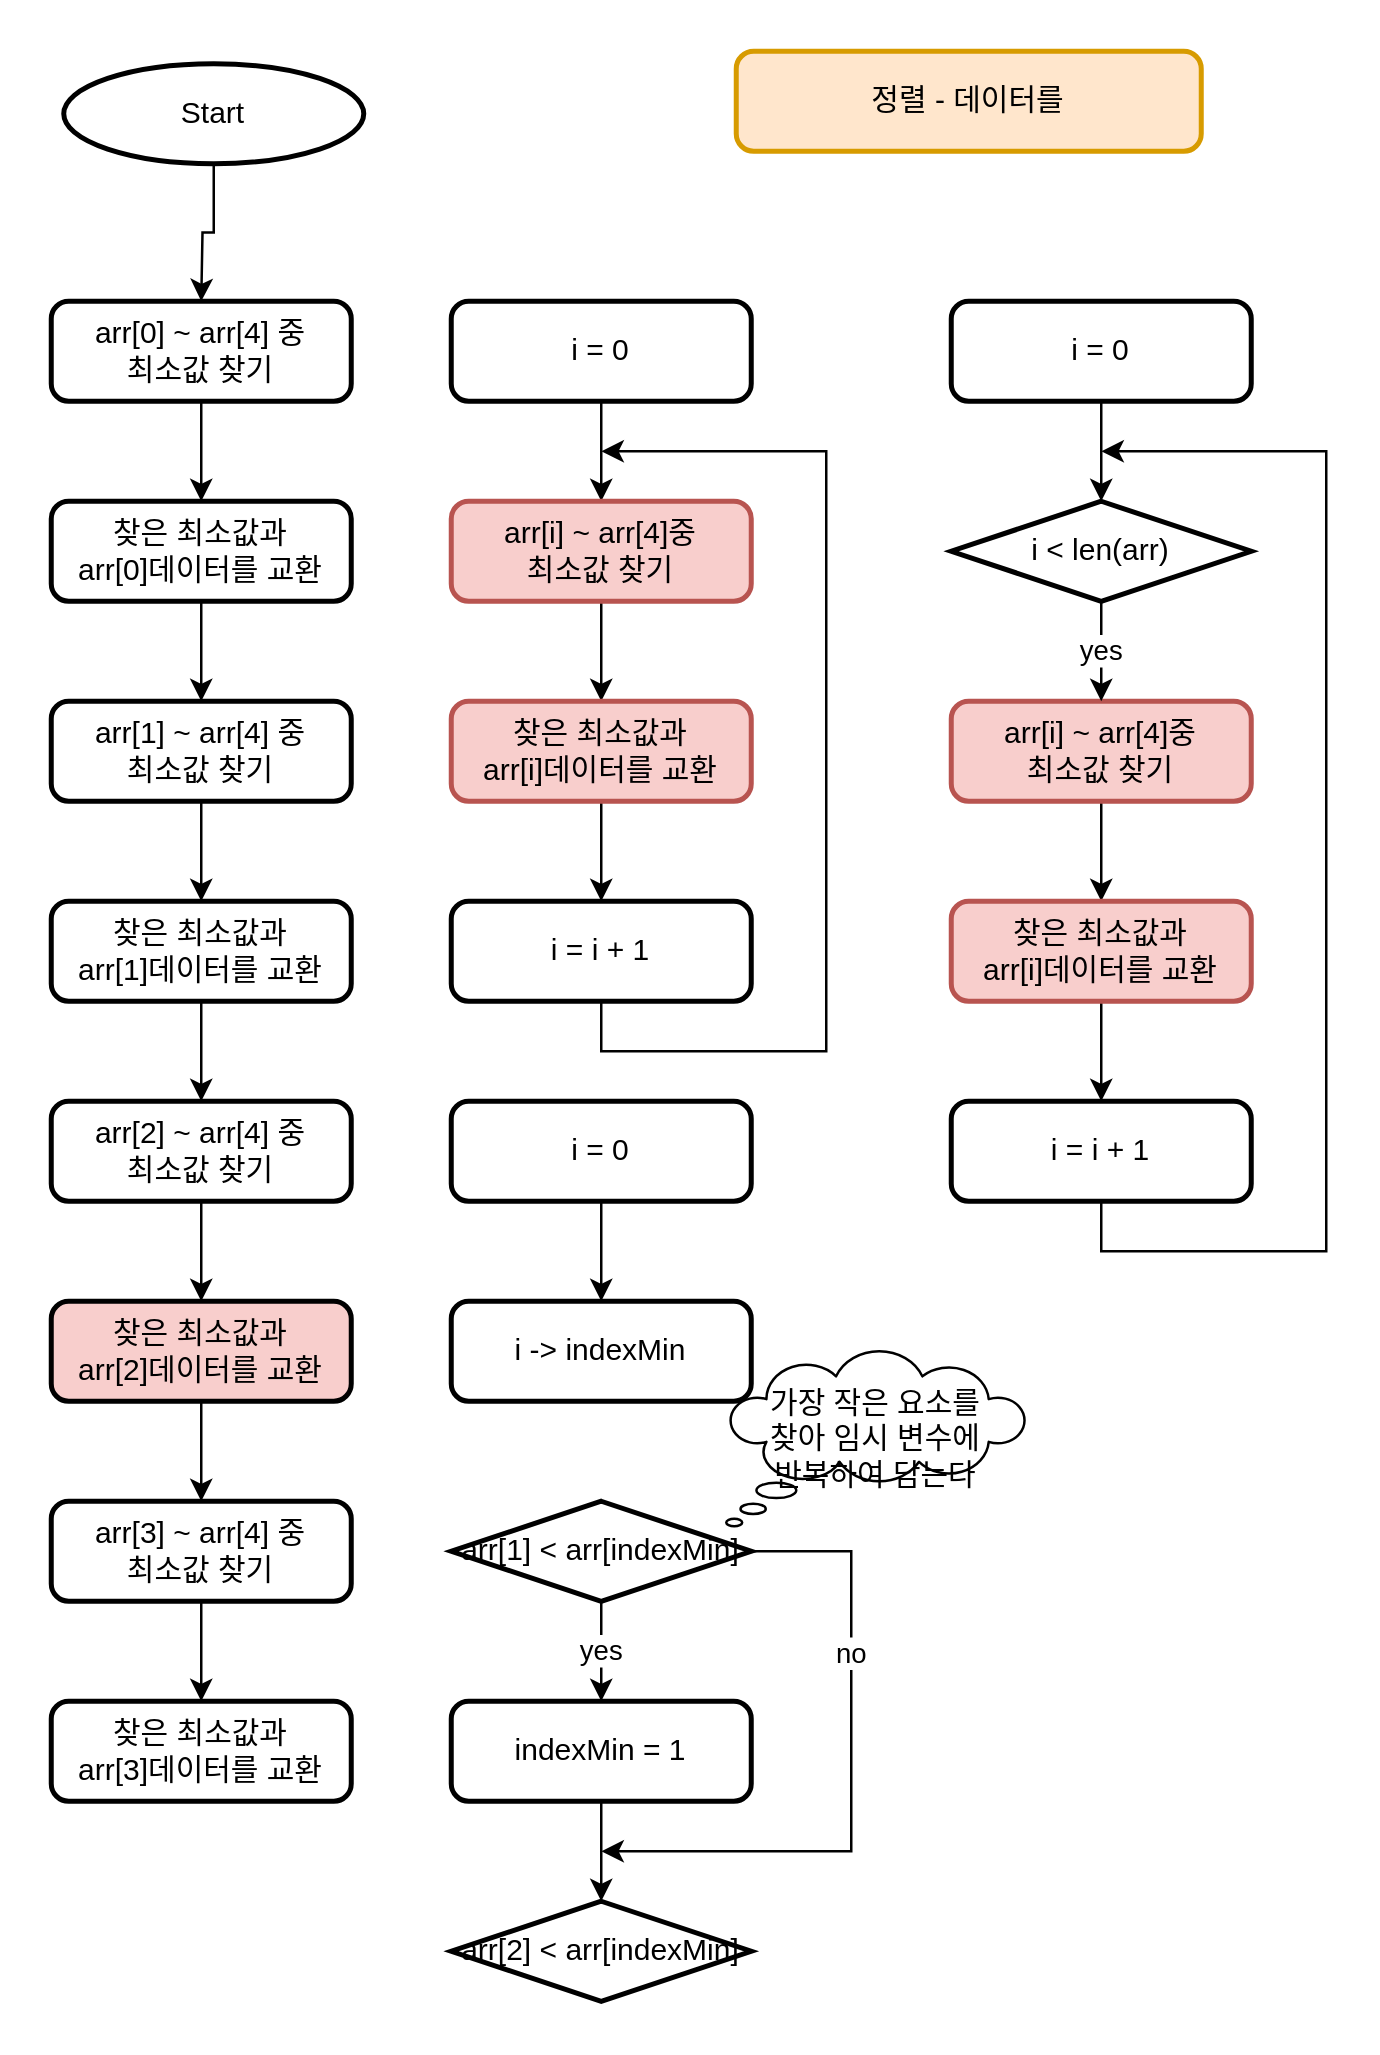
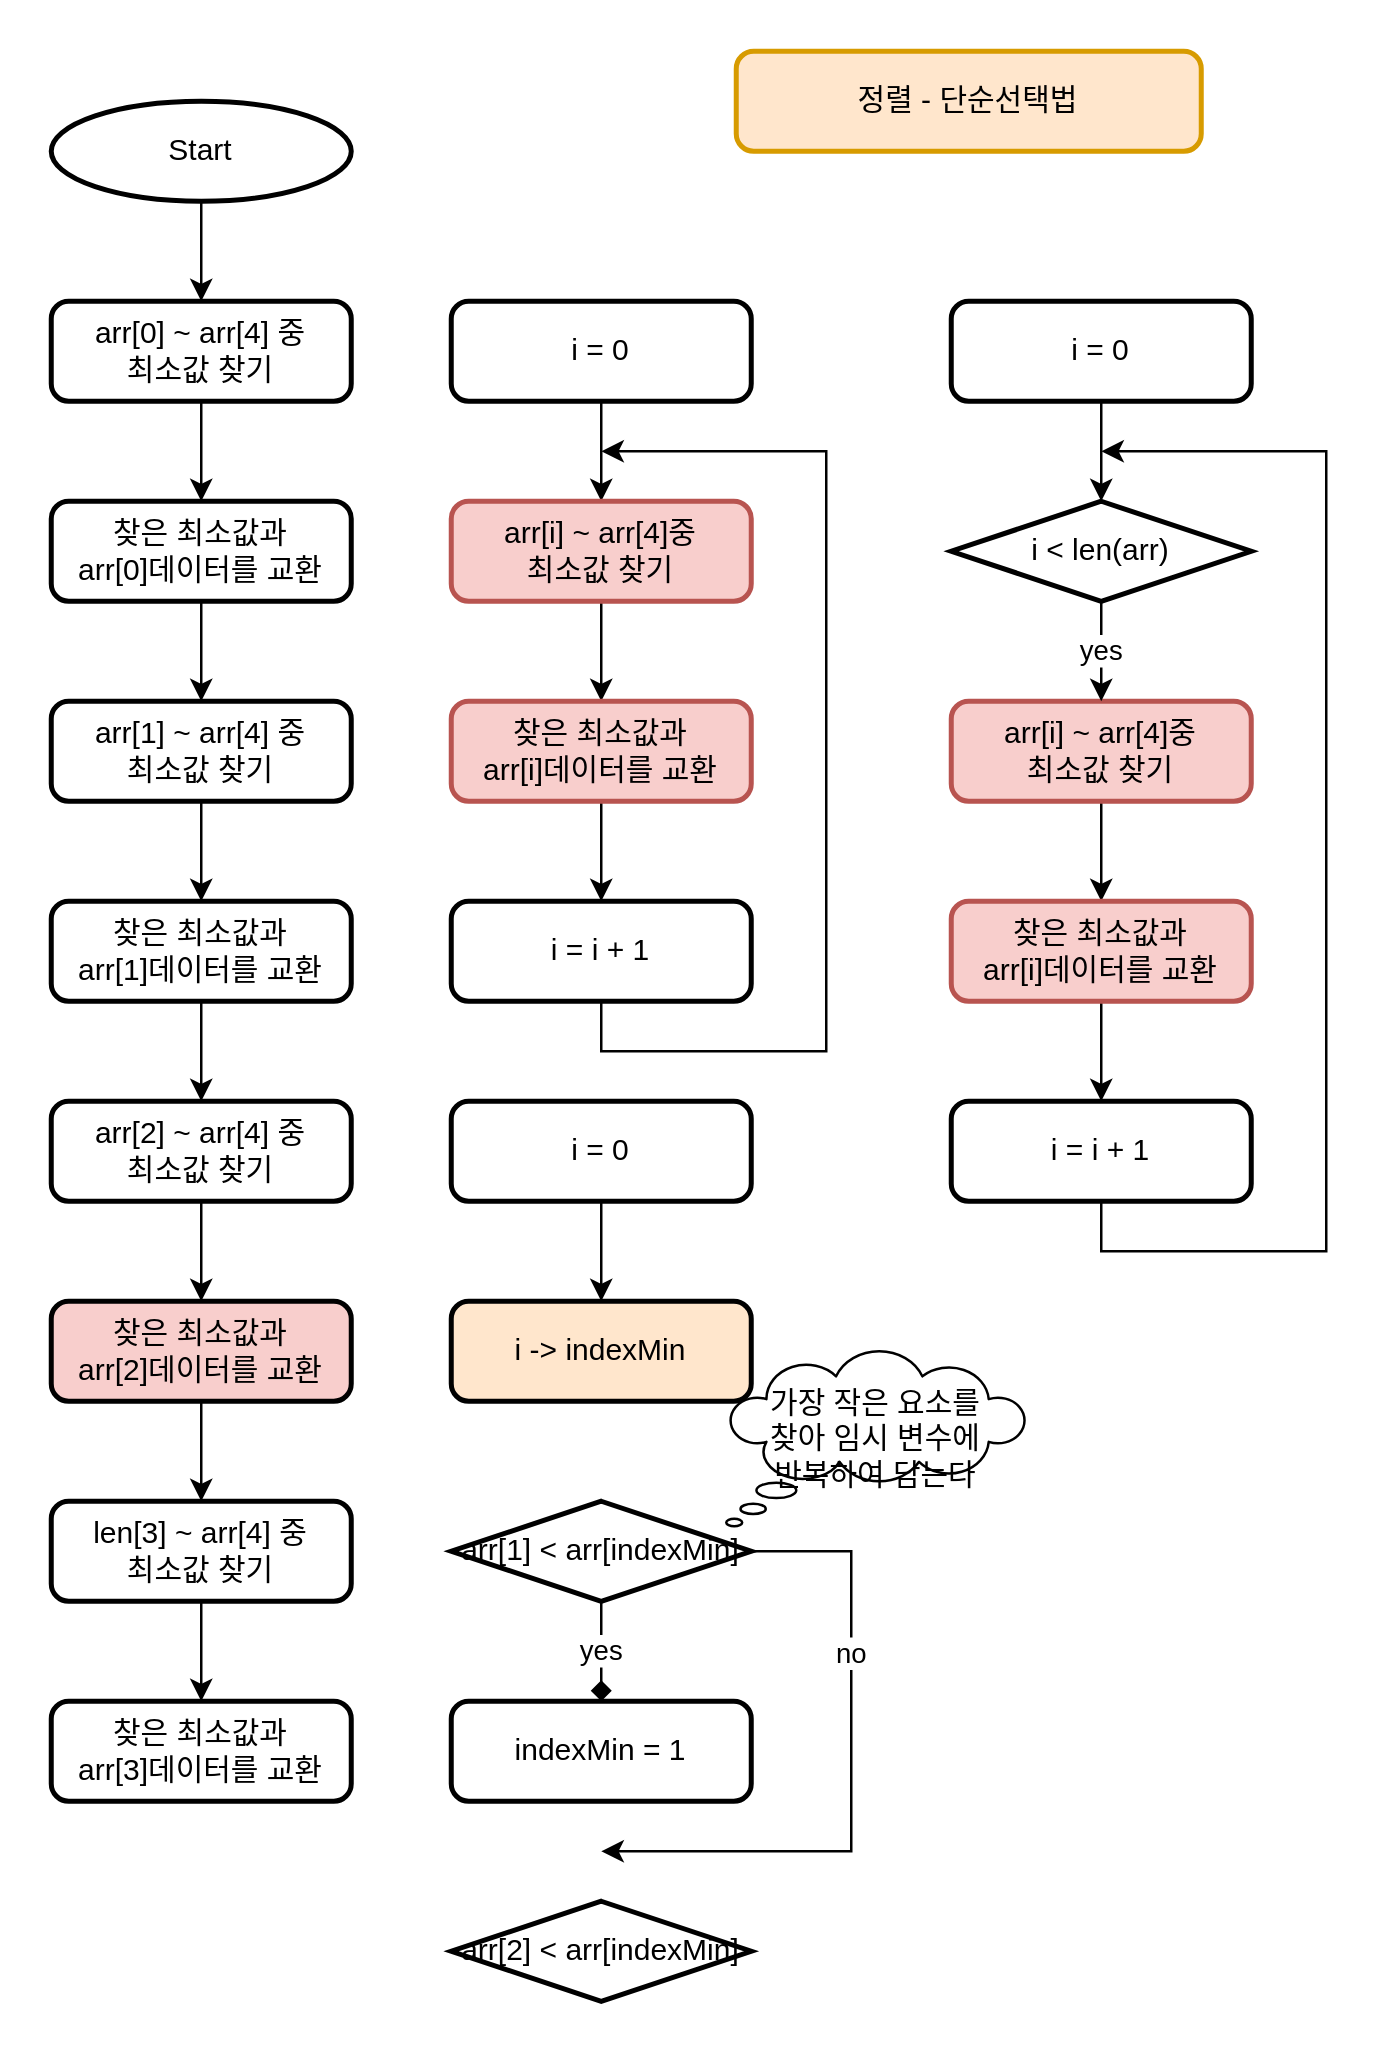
- <mxCell id="4" value="정렬 - 데이터를" style="rounded=1;whiteSpace=wrap;html=1;absoluteArcSize=1;arcSize=14;strokeWidth=2;fillColor=#ffe6cc;strokeColor=#d79b00;" parent="1" vertex="1"><mxGeometry x="294" y="20" width="186" height="40" as="geometry" /></mxCell>
+ <mxCell id="4" value="정렬 - 단순선택법" style="rounded=1;whiteSpace=wrap;html=1;absoluteArcSize=1;arcSize=14;strokeWidth=2;fillColor=#ffe6cc;strokeColor=#d79b00;" parent="1" vertex="1"><mxGeometry x="294" y="20" width="186" height="40" as="geometry" /></mxCell>
- <mxCell id="3" value="Start" style="strokeWidth=2;html=1;shape=mxgraph.flowchart.start_2;whiteSpace=wrap;" parent="1" vertex="1"><mxGeometry x="25" y="25" width="120" height="40" as="geometry" /></mxCell>
+ <mxCell id="3" value="Start" style="strokeWidth=2;html=1;shape=mxgraph.flowchart.start_2;whiteSpace=wrap;" parent="1" vertex="1"><mxGeometry x="20" y="40" width="120" height="40" as="geometry" /></mxCell>
- <mxCell id="38" value="i -&amp;gt; indexMin" style="rounded=1;whiteSpace=wrap;html=1;absoluteArcSize=1;arcSize=14;strokeWidth=2;" vertex="1" parent="1"><mxGeometry x="180" y="520" width="120" height="40" as="geometry" /></mxCell>
+ <mxCell id="38" value="i -&amp;gt; indexMin" style="rounded=1;whiteSpace=wrap;html=1;absoluteArcSize=1;arcSize=14;strokeWidth=2;fillColor=#ffe6cc;" vertex="1" parent="1"><mxGeometry x="180" y="520" width="120" height="40" as="geometry" /></mxCell>
- <mxCell id="18" value="arr[3] ~ arr[4] 중&lt;br&gt;최소값 찾기" style="rounded=1;whiteSpace=wrap;html=1;absoluteArcSize=1;arcSize=14;strokeWidth=2;" vertex="1" parent="1"><mxGeometry x="20" y="600" width="120" height="40" as="geometry" /></mxCell>
+ <mxCell id="18" value="len[3] ~ arr[4] 중&lt;br&gt;최소값 찾기" style="rounded=1;whiteSpace=wrap;html=1;absoluteArcSize=1;arcSize=14;strokeWidth=2;" vertex="1" parent="1"><mxGeometry x="20" y="600" width="120" height="40" as="geometry" /></mxCell>
- <mxCell id="39" value="yes" style="edgeStyle=orthogonalEdgeStyle;rounded=0;orthogonalLoop=1;jettySize=auto;html=1;entryX=0.5;entryY=0;entryDx=0;entryDy=0;" edge="1" parent="1" source="41" target="43"><mxGeometry relative="1" as="geometry" /></mxCell>
+ <mxCell id="39" value="yes" style="edgeStyle=orthogonalEdgeStyle;rounded=0;orthogonalLoop=1;jettySize=auto;html=1;entryX=0.5;entryY=0;entryDx=0;entryDy=0;endArrow=diamond;" edge="1" parent="1" source="41" target="43"><mxGeometry relative="1" as="geometry" /></mxCell>
- <mxCell id="42" style="edgeStyle=orthogonalEdgeStyle;rounded=0;orthogonalLoop=1;jettySize=auto;html=1;entryX=0.5;entryY=0;entryDx=0;entryDy=0;entryPerimeter=0;" edge="1" parent="1" source="43" target="44"><mxGeometry relative="1" as="geometry" /></mxCell>
